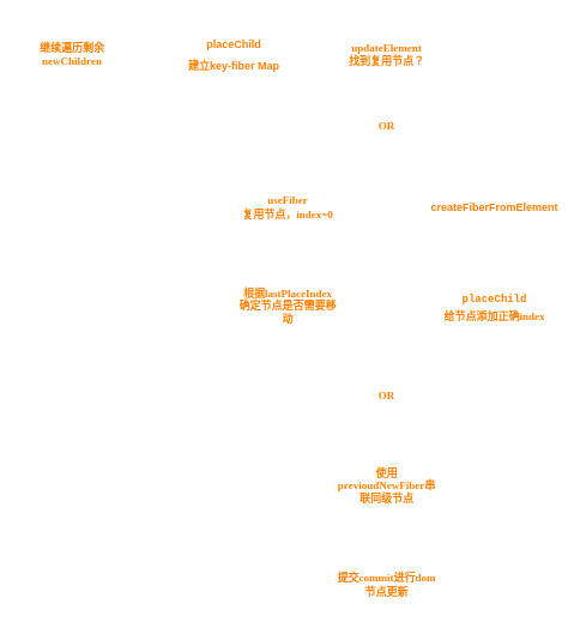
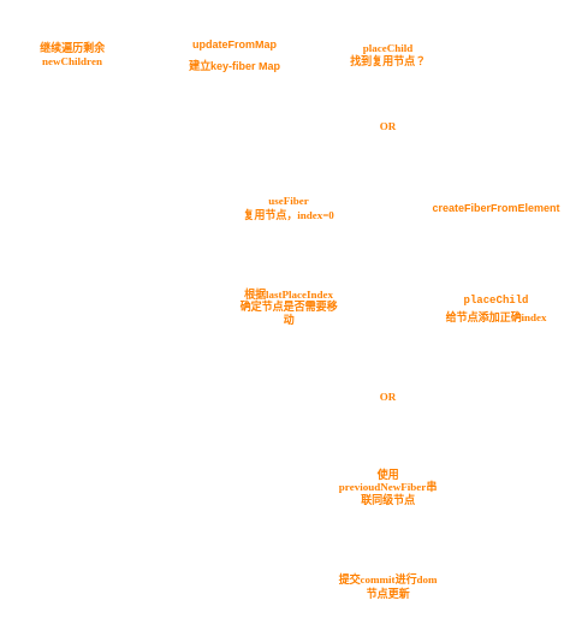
- <mxCell id="24" value="&lt;p style=&quot;font-size: 12px; line-height: 24px;&quot;&gt;&lt;font face=&quot;Helvetica&quot; style=&quot;font-size: 12px;&quot;&gt;placeChild&lt;br style=&quot;font-size: 12px;&quot;&gt;建立key-fiber Map&lt;/font&gt;&lt;/p&gt;" style="rounded=1;whiteSpace=wrap;html=1;shadow=0;labelBackgroundColor=none;strokeWidth=1;fontFamily=Verdana;fontSize=12;align=center;fontColor=#FF8000;labelBorderColor=#FFFFFF;strokeColor=#FFFFFF;fontStyle=1" vertex="1" parent="1"><mxGeometry y="20" width="120" height="80" as="geometry" x="200" /></mxCell>
+ <mxCell id="24" value="&lt;p style=&quot;font-size: 12px; line-height: 24px;&quot;&gt;&lt;font face=&quot;Helvetica&quot; style=&quot;font-size: 12px;&quot;&gt;updateFromMap&lt;br style=&quot;font-size: 12px;&quot;&gt;建立key-fiber Map&lt;/font&gt;&lt;/p&gt;" style="rounded=1;whiteSpace=wrap;html=1;shadow=0;labelBackgroundColor=none;strokeWidth=1;fontFamily=Verdana;fontSize=12;align=center;fontColor=#FF8000;labelBorderColor=#FFFFFF;strokeColor=#FFFFFF;fontStyle=1" vertex="1" parent="1"><mxGeometry y="20" width="120" height="80" as="geometry" x="200" /></mxCell>
- <mxCell id="5" value="updateElement&lt;br style=&quot;font-size: 12px;&quot;&gt;找到复用节点？" style="rounded=1;whiteSpace=wrap;html=1;shadow=0;labelBackgroundColor=none;strokeWidth=1;fontFamily=Verdana;fontSize=12;align=center;fontColor=#FF8000;labelBorderColor=#FFFFFF;strokeColor=#FFFFFF;fontStyle=1" vertex="1" parent="1"><mxGeometry x="370" y="20" width="120" height="80" as="geometry" /></mxCell>
+ <mxCell id="5" value="placeChild&lt;br style=&quot;font-size: 12px;&quot;&gt;找到复用节点？" style="rounded=1;whiteSpace=wrap;html=1;shadow=0;labelBackgroundColor=none;strokeWidth=1;fontFamily=Verdana;fontSize=12;align=center;fontColor=#FF8000;labelBorderColor=#FFFFFF;strokeColor=#FFFFFF;fontStyle=1" vertex="1" parent="1"><mxGeometry x="370" y="20" width="120" height="80" as="geometry" /></mxCell>
